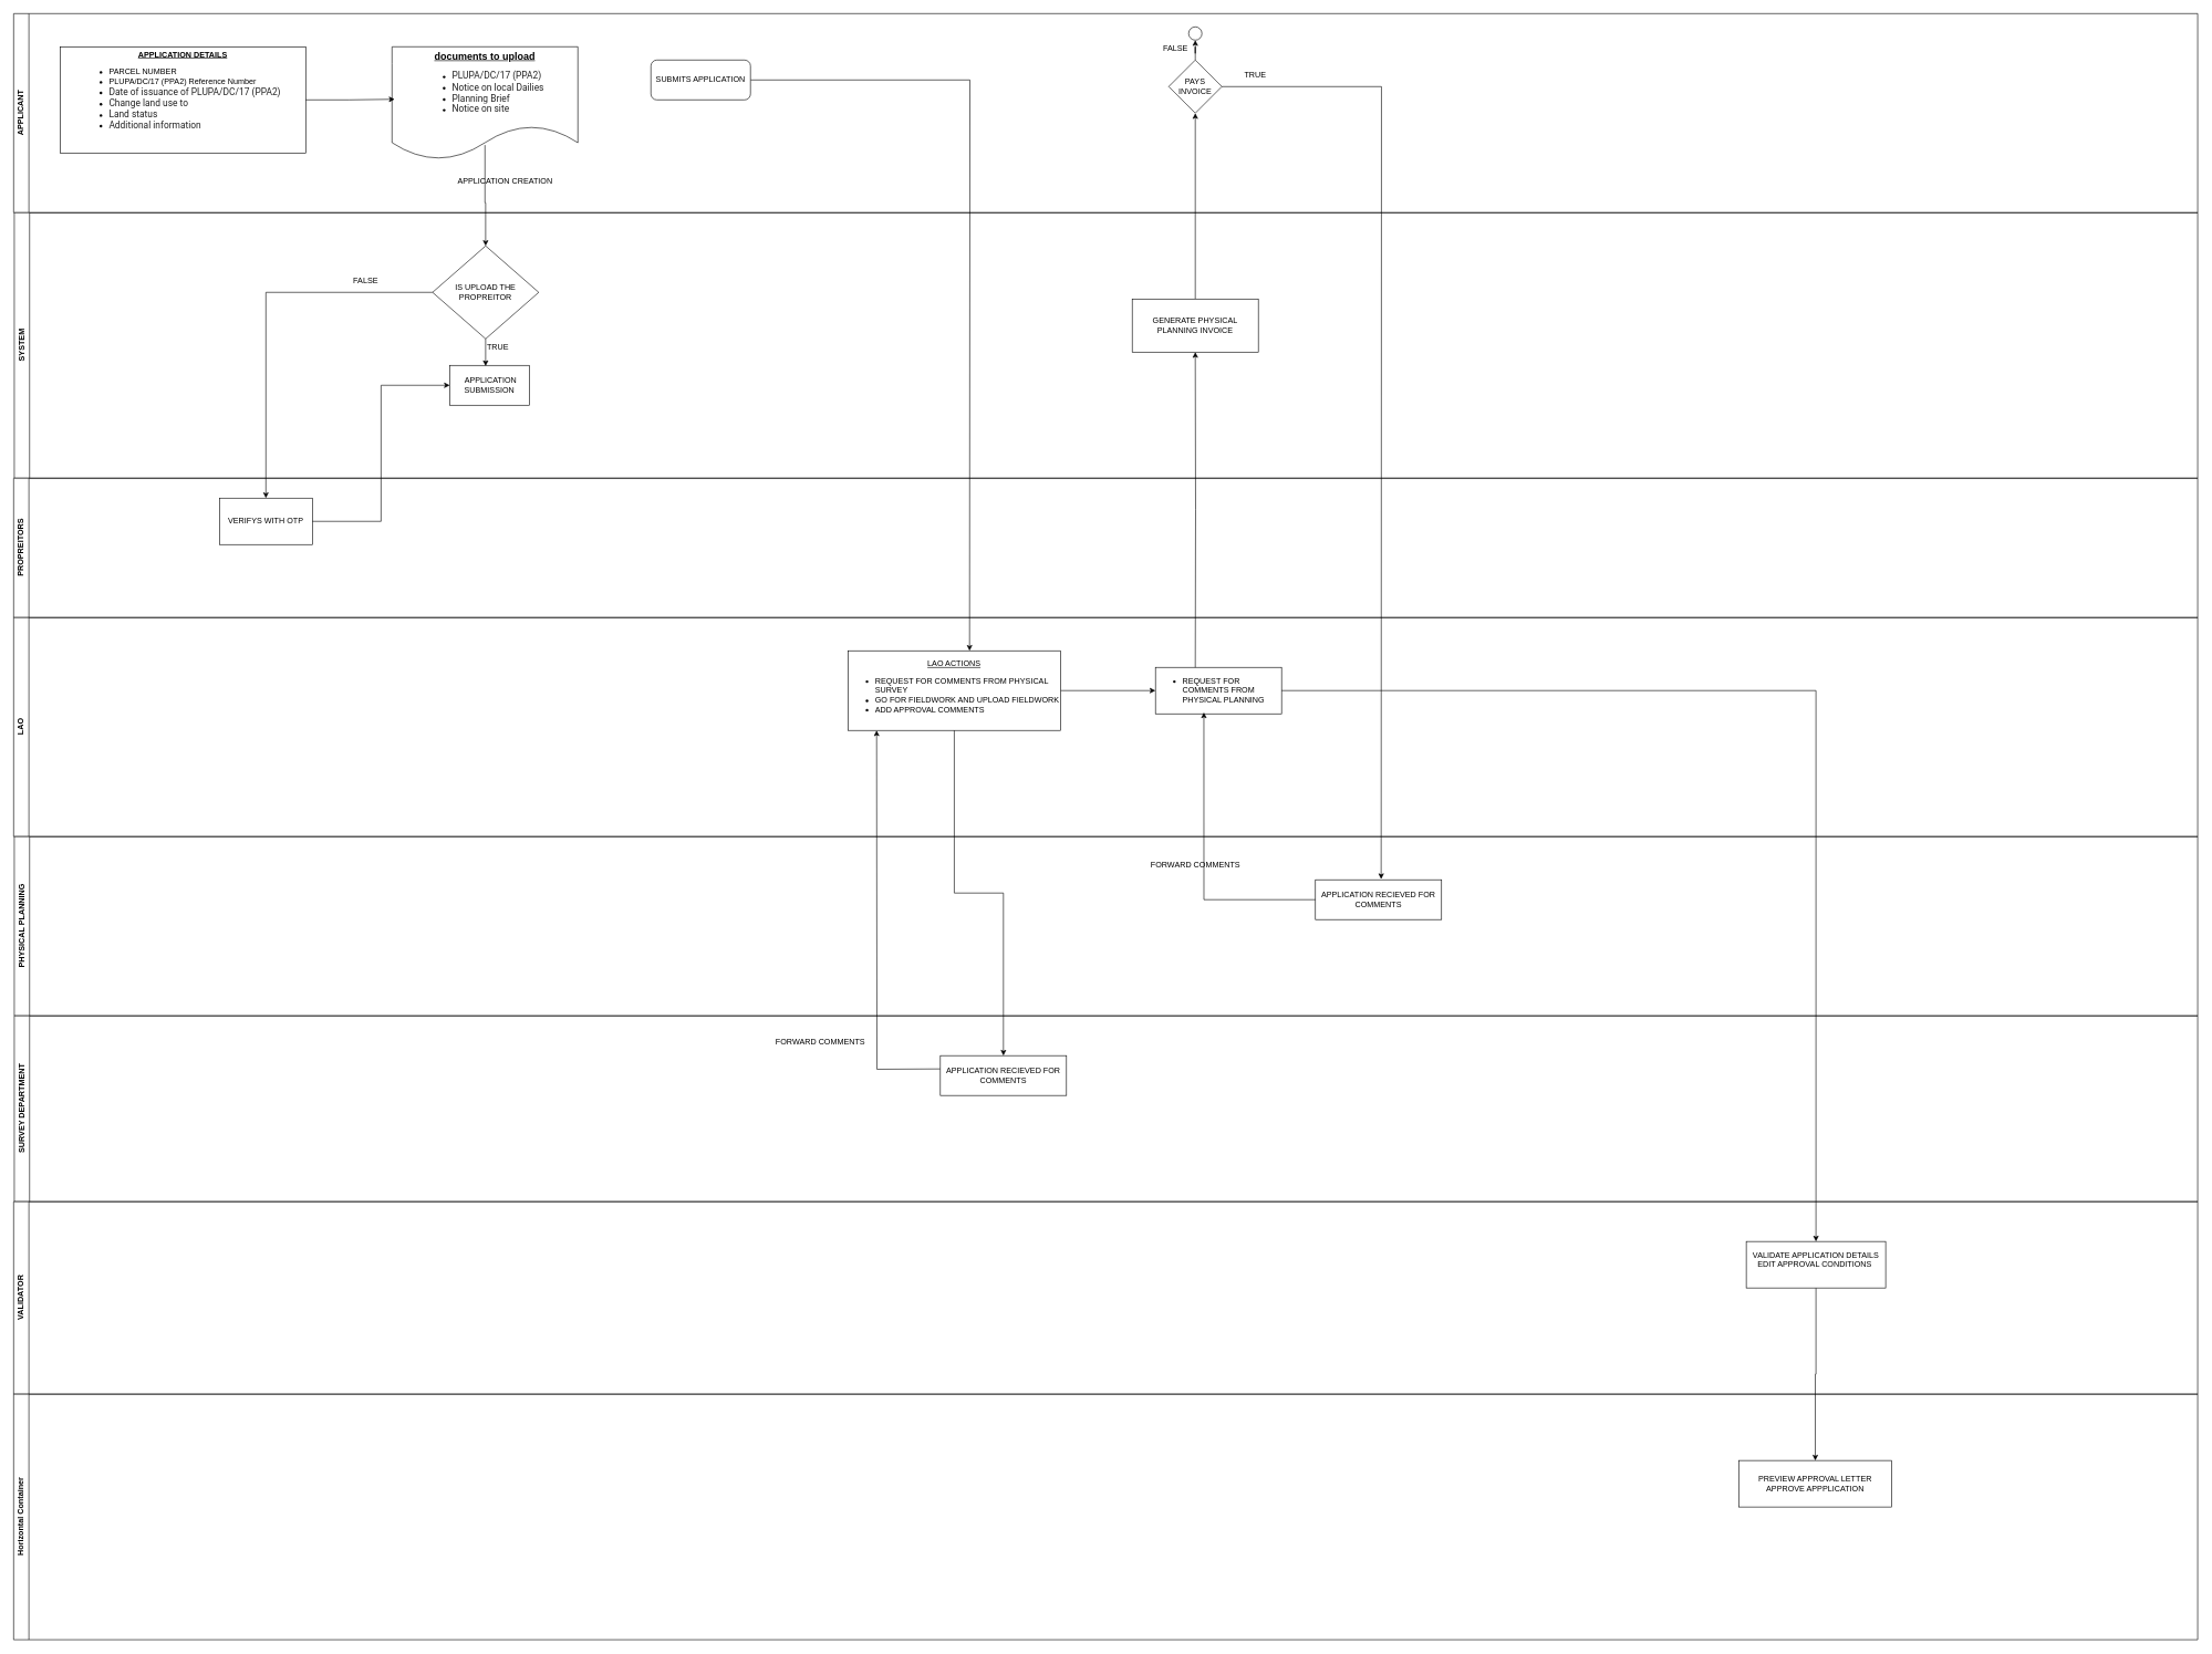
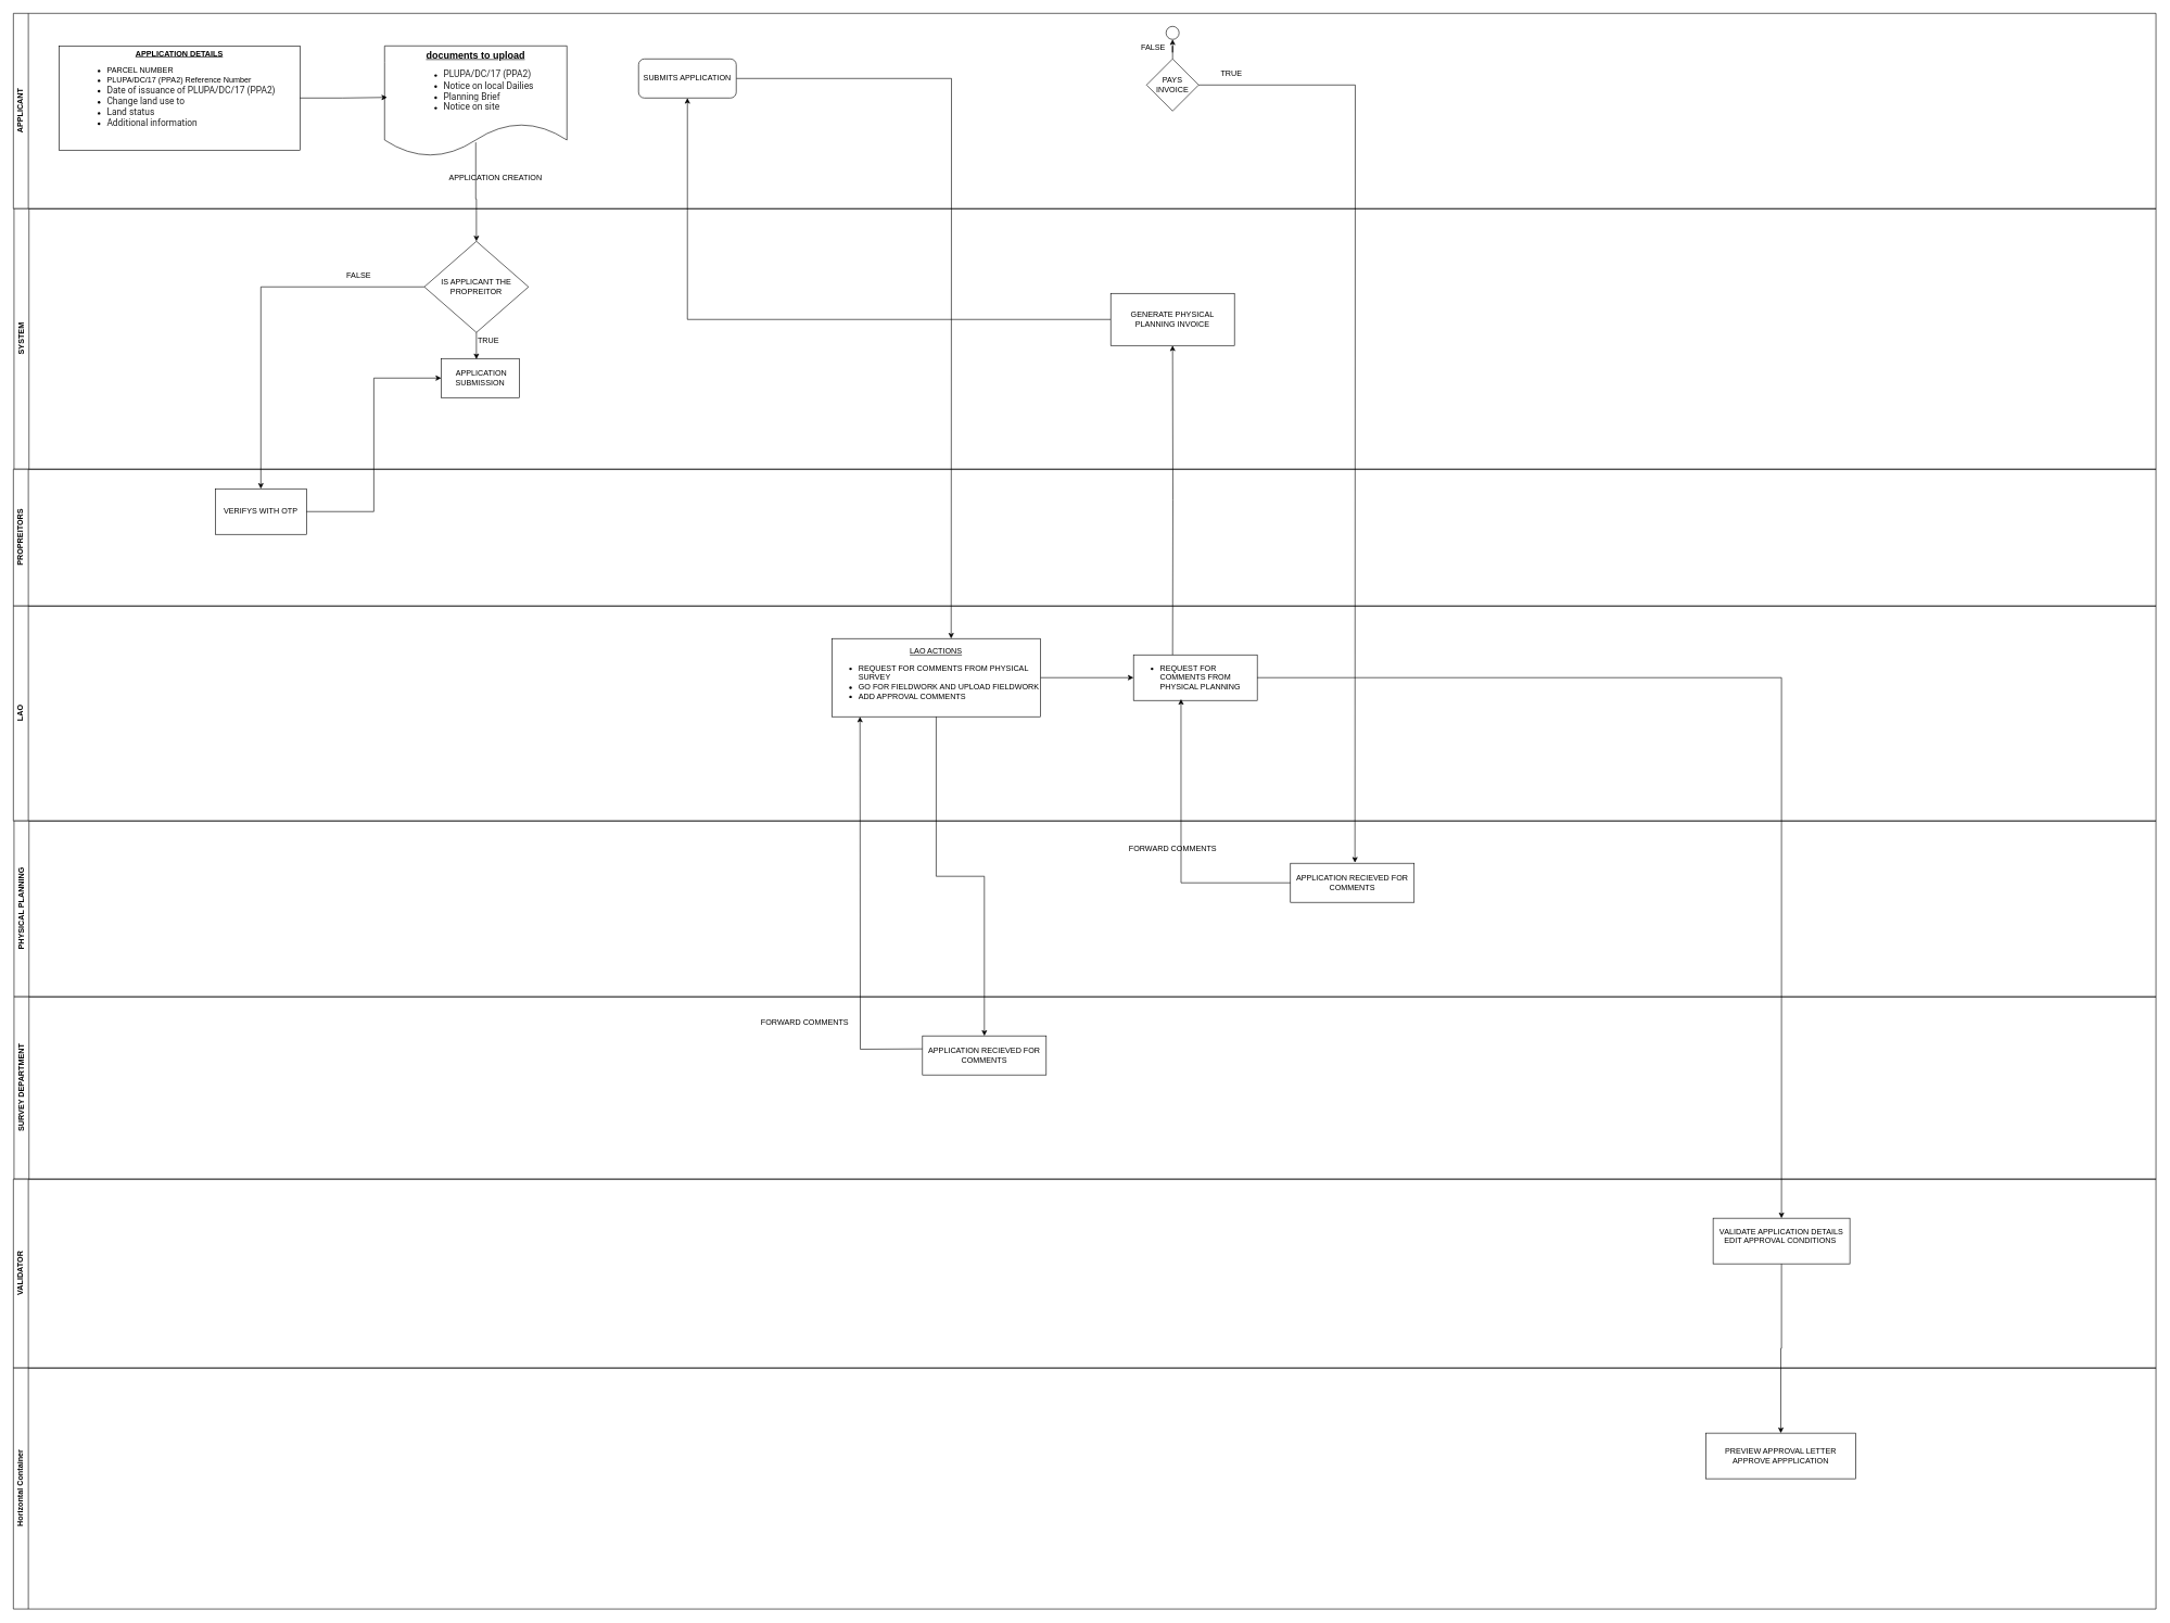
- <mxCell id="27" style="edgeStyle=orthogonalEdgeStyle;rounded=0;orthogonalLoop=1;jettySize=auto;html=1;entryX=0.5;entryY=1;entryDx=0;entryDy=0;" parent="1" source="28" target="31" edge="1"><mxGeometry relative="1" as="geometry" /></mxCell>
+ <mxCell id="27" style="edgeStyle=orthogonalEdgeStyle;rounded=0;orthogonalLoop=1;jettySize=auto;html=1;" parent="1" source="28" target="24" edge="1"><mxGeometry relative="1" as="geometry" /></mxCell>
- <mxCell id="8" value="IS UPLOAD THE PROPREITOR" style="rhombus;whiteSpace=wrap;html=1;" parent="7" vertex="1"><mxGeometry x="630" y="50" width="160" height="140" as="geometry" /></mxCell>
+ <mxCell id="8" value="IS APPLICANT THE PROPREITOR" style="rhombus;whiteSpace=wrap;html=1;" parent="7" vertex="1"><mxGeometry x="630" y="50" width="160" height="140" as="geometry" /></mxCell>
